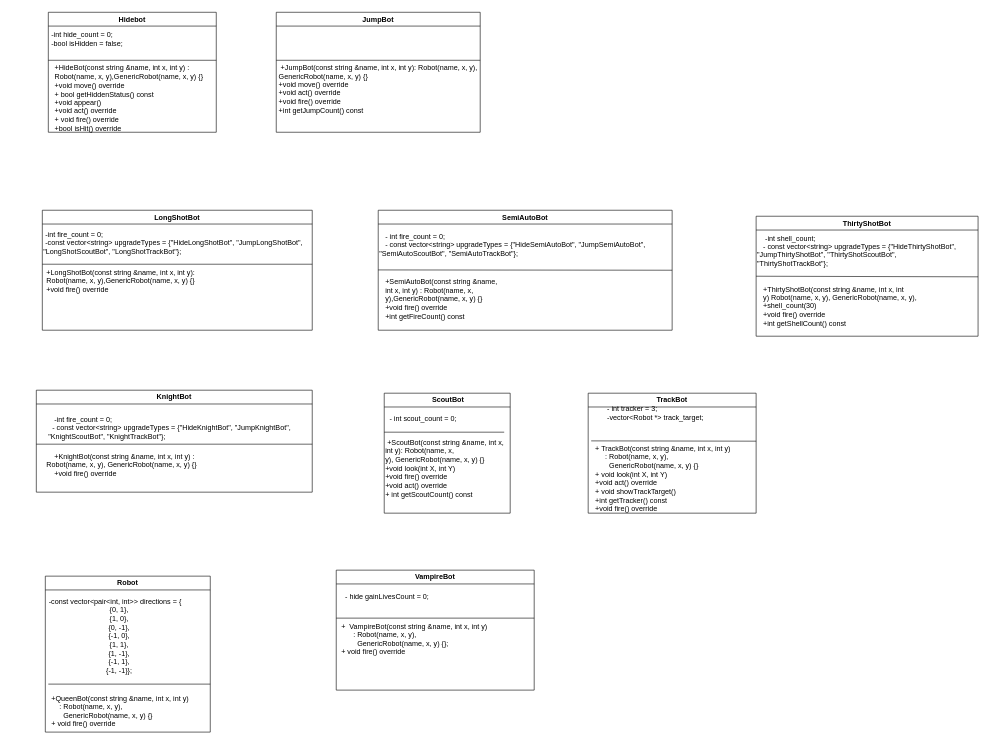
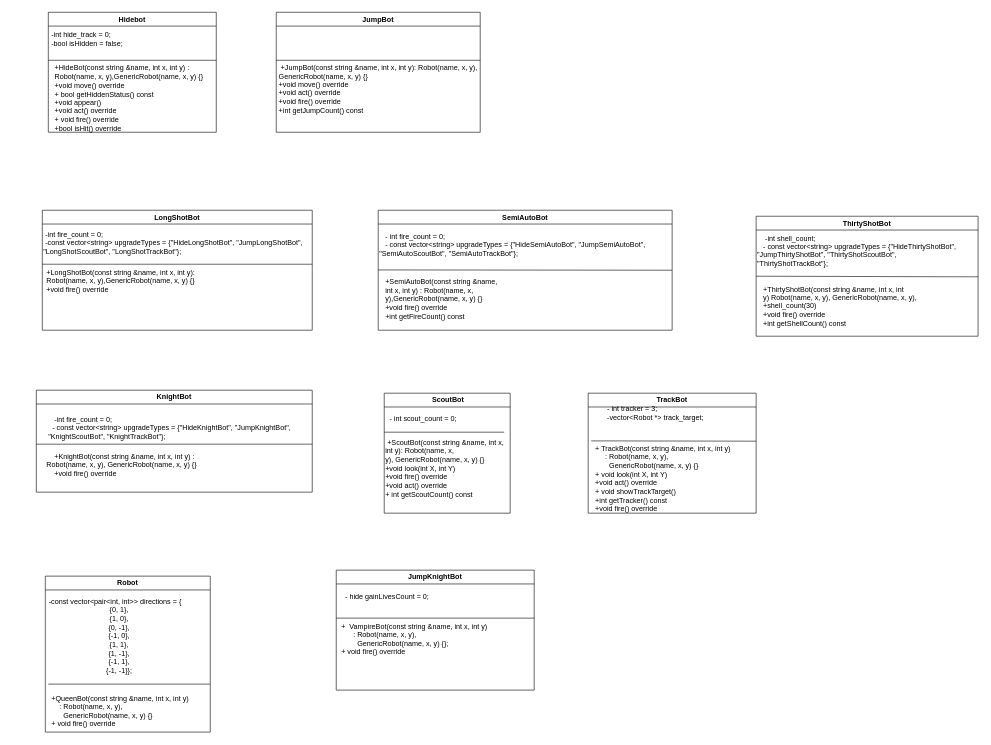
- <mxCell id="3" value="&lt;div&gt;&amp;nbsp; &amp;nbsp; -int hide_count = 0;&lt;/div&gt;&lt;div&gt;&amp;nbsp; &amp;nbsp; -bool isHidden = false;&lt;/div&gt;" style="text;html=1;align=left;verticalAlign=middle;whiteSpace=wrap;rounded=0;" vertex="1" parent="2"><mxGeometry x="-10" y="30" width="170" height="30" as="geometry" /></mxCell>
+ <mxCell id="3" value="&lt;div&gt;&amp;nbsp; &amp;nbsp; -int hide_track = 0;&lt;/div&gt;&lt;div&gt;&amp;nbsp; &amp;nbsp; -bool isHidden = false;&lt;/div&gt;" style="text;html=1;align=left;verticalAlign=middle;whiteSpace=wrap;rounded=0;" vertex="1" parent="2"><mxGeometry x="-10" y="30" width="170" height="30" as="geometry" /></mxCell>
- <mxCell id="38" value="VampireBot" style="swimlane;whiteSpace=wrap;html=1;" vertex="1" parent="1"><mxGeometry x="560" y="950" width="330" height="200" as="geometry" /></mxCell>
+ <mxCell id="38" value="JumpKnightBot" style="swimlane;whiteSpace=wrap;html=1;" vertex="1" parent="1"><mxGeometry x="560" y="950" width="330" height="200" as="geometry" /></mxCell>
